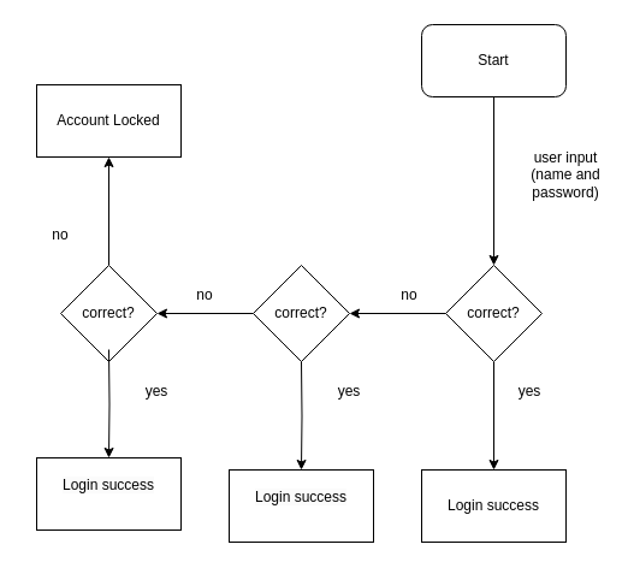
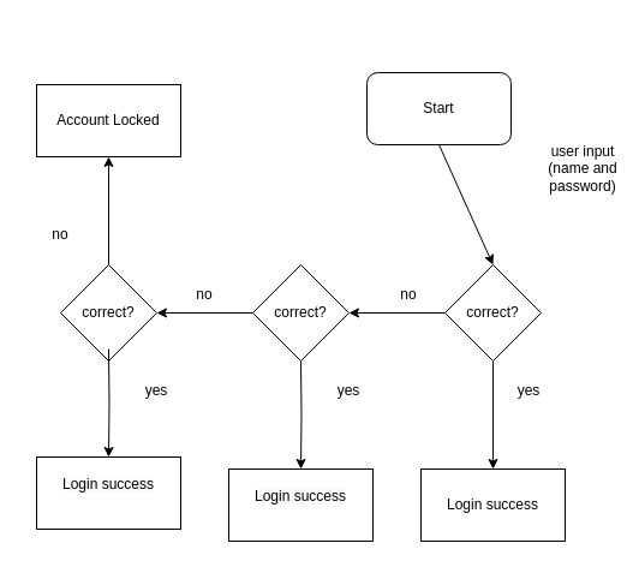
- <mxCell id="2" value="Start" style="rounded=1;whiteSpace=wrap;html=1;" vertex="1" parent="1"><mxGeometry x="350" y="20" width="120" height="60" as="geometry" /></mxCell>
+ <mxCell id="2" value="Start" style="rounded=1;whiteSpace=wrap;html=1;" vertex="1" parent="1"><mxGeometry x="305" y="60" width="120" height="60" as="geometry" /></mxCell>
- <mxCell id="4" value="user input (name and password)&lt;br&gt;" style="text;html=1;strokeColor=none;fillColor=none;align=center;verticalAlign=middle;whiteSpace=wrap;rounded=0;" vertex="1" parent="1"><mxGeometry x="440" y="130" width="60" height="30" as="geometry" /></mxCell>
+ <mxCell id="4" value="user input (name and password)&lt;br&gt;" style="text;html=1;strokeColor=none;fillColor=none;align=center;verticalAlign=middle;whiteSpace=wrap;rounded=0;" vertex="1" parent="1"><mxGeometry x="455" y="125" width="60" height="30" as="geometry" /></mxCell>
